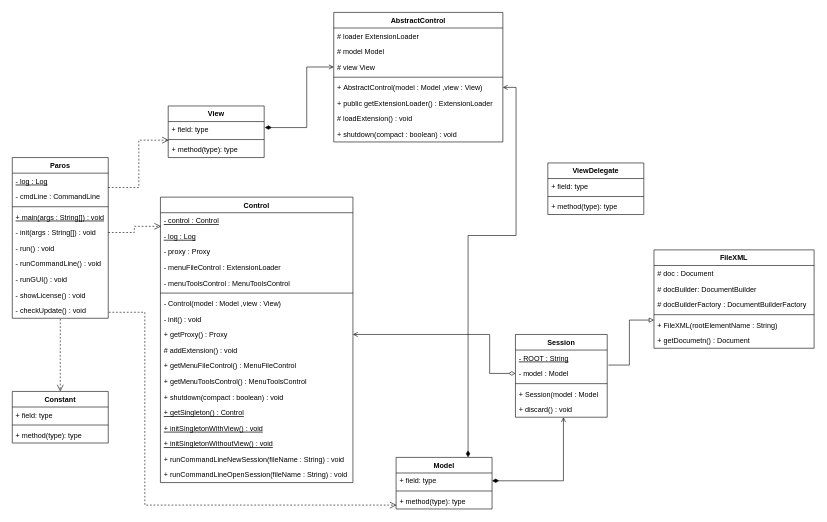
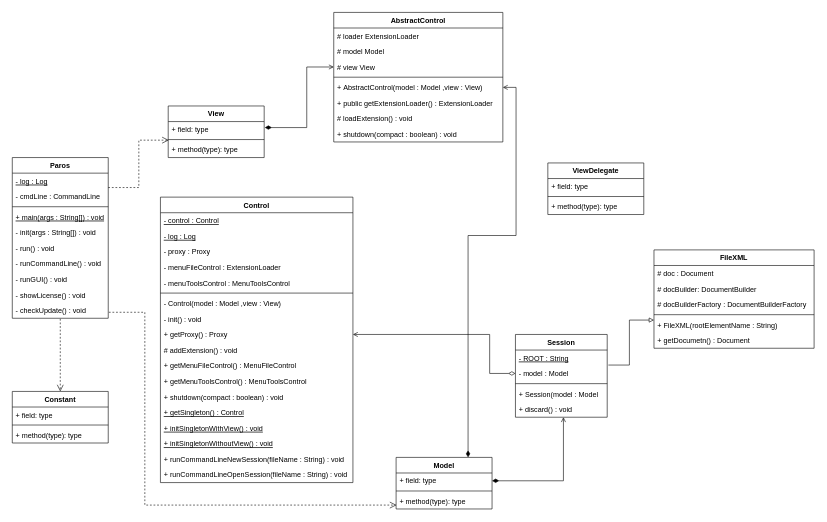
- <mxCell id="49" style="edgeStyle=orthogonalEdgeStyle;rounded=0;orthogonalLoop=1;jettySize=auto;html=1;exitX=1;exitY=0.5;exitDx=0;exitDy=0;endArrow=open;endFill=0;dashed=1;endSize=9;entryX=0.003;entryY=0.872;entryDx=0;entryDy=0;entryPerimeter=0;" edge="1" parent="1" source="7" target="14"><mxGeometry relative="1" as="geometry"><mxPoint x="250" y="462" as="targetPoint" /></mxGeometry></mxCell>
